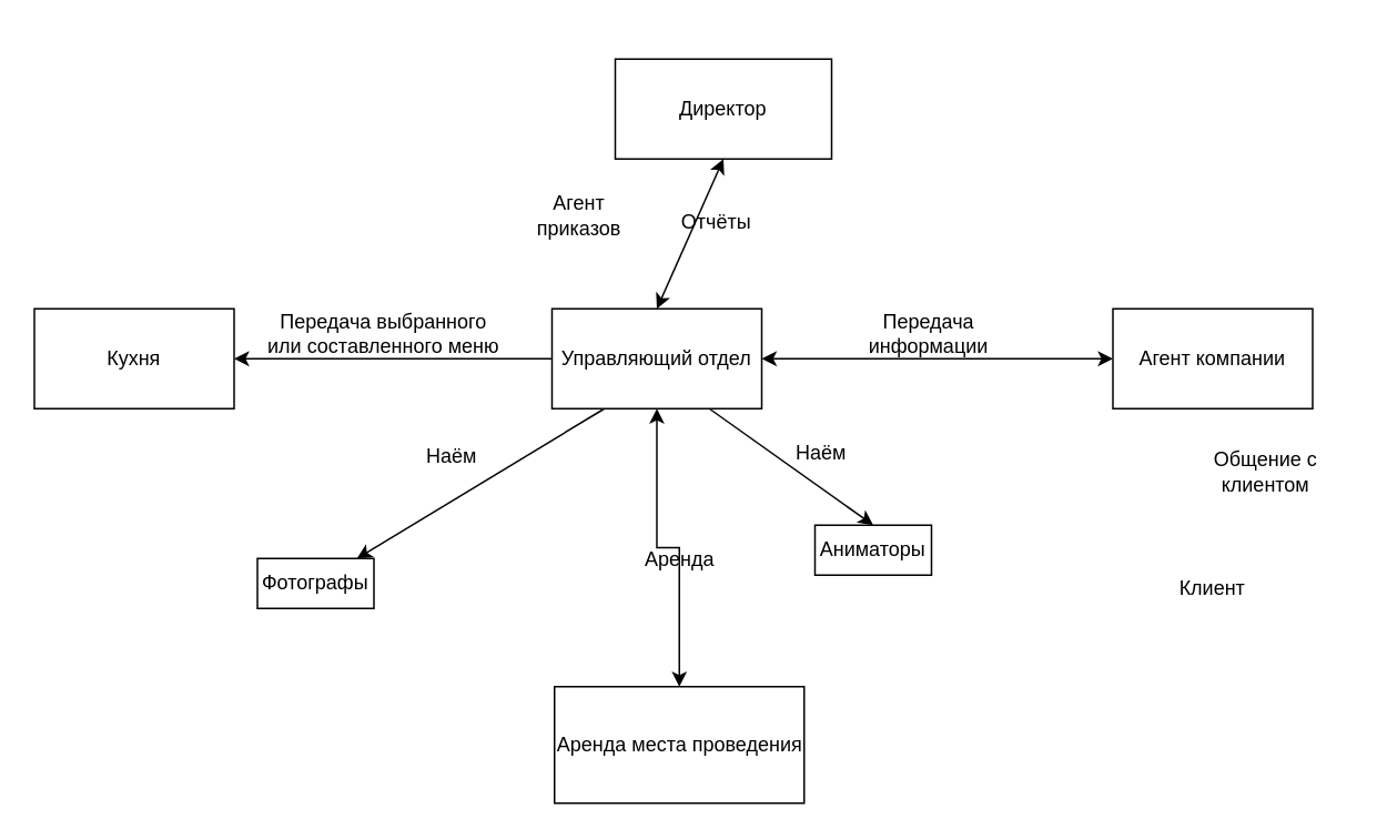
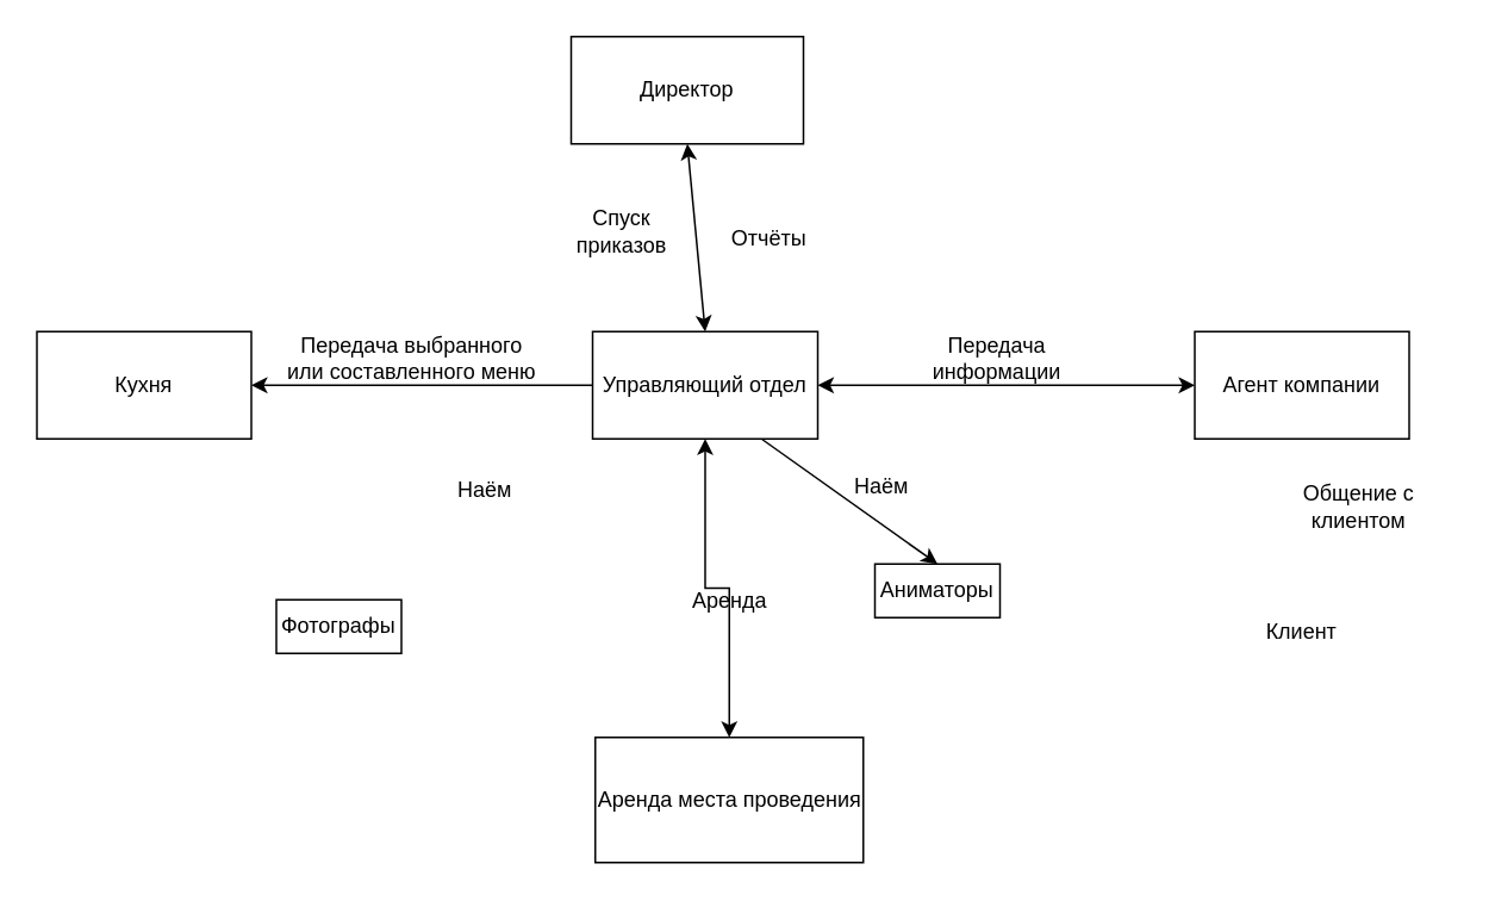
- <mxCell id="3" value="Директор" style="rounded=0;whiteSpace=wrap;html=1;" parent="1" vertex="1"><mxGeometry x="369" y="35" width="130" height="60" as="geometry" /></mxCell>
+ <mxCell id="3" value="Директор" style="rounded=0;whiteSpace=wrap;html=1;" parent="1" vertex="1"><mxGeometry x="319" y="20" width="130" height="60" as="geometry" /></mxCell>
- <mxCell id="22" value="Агент приказов" style="text;html=1;strokeColor=none;fillColor=none;align=center;verticalAlign=middle;whiteSpace=wrap;rounded=0;" parent="1" vertex="1"><mxGeometry x="310" y="108" width="75" height="42" as="geometry" /></mxCell>
+ <mxCell id="22" value="Спуск приказов" style="text;html=1;strokeColor=none;fillColor=none;align=center;verticalAlign=middle;whiteSpace=wrap;rounded=0;" parent="1" vertex="1"><mxGeometry x="310" y="108" width="75" height="42" as="geometry" /></mxCell>
- <mxCell id="6" style="orthogonalLoop=1;jettySize=auto;html=1;exitX=0.25;exitY=1;exitDx=0;exitDy=0;rounded=0;" parent="1" source="10" target="12" edge="1"><mxGeometry relative="1" as="geometry" /></mxCell>
